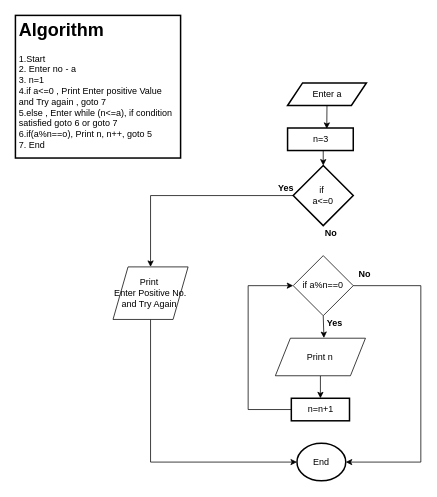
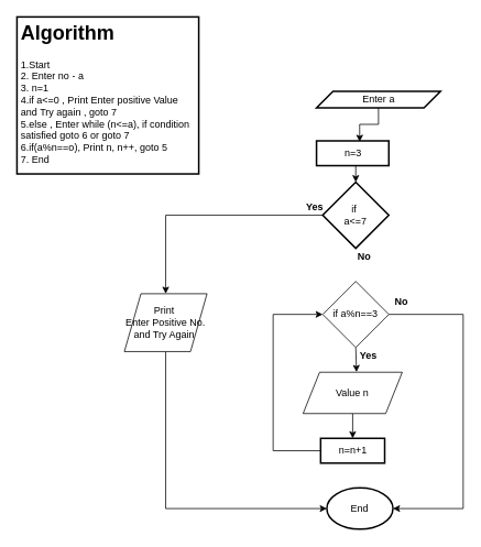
- <mxCell id="5" value="Enter a" style="shape=parallelogram;perimeter=parallelogramPerimeter;whiteSpace=wrap;html=1;fixedSize=1;strokeColor=#000000;strokeWidth=2;" vertex="1" parent="1"><mxGeometry x="382.5" y="110" width="105" height="30" as="geometry" /></mxCell>
+ <mxCell id="5" value="Enter a" style="shape=parallelogram;perimeter=parallelogramPerimeter;whiteSpace=wrap;html=1;fixedSize=1;strokeColor=#000000;strokeWidth=2;" vertex="1" parent="1"><mxGeometry x="382.5" y="110" width="150" height="20" as="geometry" /></mxCell>
- <mxCell id="9" value="if&amp;nbsp;&lt;br&gt;a&amp;lt;=0&lt;br&gt;" style="rhombus;whiteSpace=wrap;html=1;strokeColor=#000000;strokeWidth=2;" vertex="1" parent="1"><mxGeometry x="390" y="220" width="80" height="80" as="geometry" /></mxCell>
+ <mxCell id="9" value="if&amp;nbsp;&lt;br&gt;a&amp;lt;=7&lt;br&gt;" style="rhombus;whiteSpace=wrap;html=1;strokeColor=#000000;strokeWidth=2;" vertex="1" parent="1"><mxGeometry x="390" y="220" width="80" height="80" as="geometry" /></mxCell>
- <mxCell id="14" value="if a%n==0" style="rhombus;whiteSpace=wrap;html=1;" vertex="1" parent="1"><mxGeometry x="389.997" y="340" width="80" height="80" as="geometry" /></mxCell>
+ <mxCell id="14" value="if a%n==3" style="rhombus;whiteSpace=wrap;html=1;" vertex="1" parent="1"><mxGeometry x="389.997" y="340" width="80" height="80" as="geometry" /></mxCell>
- <mxCell id="16" value="Print n" style="shape=parallelogram;perimeter=parallelogramPerimeter;whiteSpace=wrap;html=1;fixedSize=1;" vertex="1" parent="1"><mxGeometry x="366.25" y="450" width="120" height="50" as="geometry" /></mxCell>
+ <mxCell id="16" value="Value n" style="shape=parallelogram;perimeter=parallelogramPerimeter;whiteSpace=wrap;html=1;fixedSize=1;" vertex="1" parent="1"><mxGeometry x="366.25" y="450" width="120" height="50" as="geometry" /></mxCell>
- <mxCell id="3" value="End" style="ellipse;whiteSpace=wrap;html=1;strokeColor=#000000;strokeWidth=2;" vertex="1" parent="1"><mxGeometry x="395" y="590" width="65" height="50" as="geometry" /></mxCell>
+ <mxCell id="3" value="End" style="ellipse;whiteSpace=wrap;html=1;strokeColor=#000000;strokeWidth=2;" vertex="1" parent="1"><mxGeometry x="395" y="590" width="80" height="50" as="geometry" /></mxCell>
